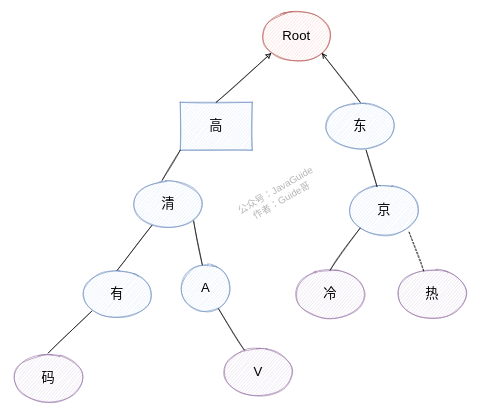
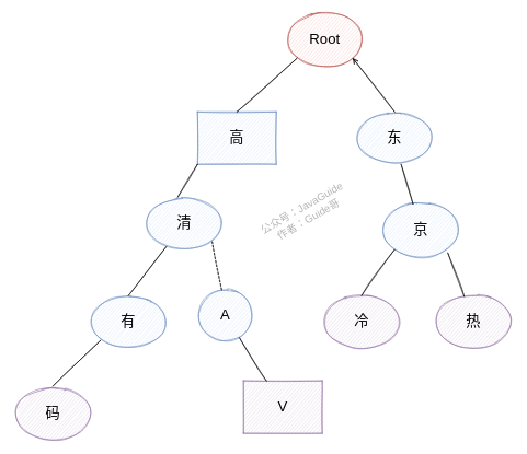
- <mxCell id="11" value="" style="endArrow=block;html=1;fontSize=22;entryX=0;entryY=1;entryDx=0;entryDy=0;exitX=0.5;exitY=0;exitDx=0;exitDy=0;shadow=0;sketch=1;" parent="1" source="3" target="2" edge="1"><mxGeometry width="50" height="50" relative="1" as="geometry"><mxPoint x="440" y="170" as="sourcePoint" /><mxPoint x="490" y="120" as="targetPoint" /></mxGeometry></mxCell>
+ <mxCell id="11" value="" style="endArrow=none;html=1;fontSize=22;entryX=0;entryY=1;entryDx=0;entryDy=0;exitX=0.5;exitY=0;exitDx=0;exitDy=0;shadow=0;sketch=1;" parent="1" source="3" target="2" edge="1"><mxGeometry width="50" height="50" relative="1" as="geometry"><mxPoint x="440" y="170" as="sourcePoint" /><mxPoint x="490" y="120" as="targetPoint" /></mxGeometry></mxCell>
- <mxCell id="15" value="" style="endArrow=none;html=1;fontSize=22;entryX=1;entryY=1;entryDx=0;entryDy=0;exitX=0.433;exitY=0.013;exitDx=0;exitDy=0;exitPerimeter=0;shadow=0;sketch=1;" parent="1" source="7" target="5" edge="1"><mxGeometry width="50" height="50" relative="1" as="geometry"><mxPoint x="390" y="430" as="sourcePoint" /><mxPoint x="440" y="380" as="targetPoint" /></mxGeometry></mxCell>
+ <mxCell id="15" value="" style="endArrow=none;html=1;fontSize=22;entryX=1;entryY=1;entryDx=0;entryDy=0;exitX=0.433;exitY=0.013;exitDx=0;exitDy=0;exitPerimeter=0;shadow=0;sketch=1;dashed=1;" parent="1" source="7" target="5" edge="1"><mxGeometry width="50" height="50" relative="1" as="geometry"><mxPoint x="390" y="430" as="sourcePoint" /><mxPoint x="440" y="380" as="targetPoint" /></mxGeometry></mxCell>
- <mxCell id="20" value="" style="endArrow=none;html=1;fontSize=22;entryX=0.842;entryY=0.938;entryDx=0;entryDy=0;shadow=0;sketch=1;entryPerimeter=0;dashed=1;" parent="1" source="19" edge="1" target="10"><mxGeometry width="50" height="50" relative="1" as="geometry"><mxPoint x="713.57" y="471.72" as="sourcePoint" /><mxPoint x="649.996" y="390.004" as="targetPoint" /></mxGeometry></mxCell>
+ <mxCell id="20" value="" style="endArrow=none;html=1;fontSize=22;entryX=0.842;entryY=0.938;entryDx=0;entryDy=0;shadow=0;sketch=1;entryPerimeter=0;" parent="1" source="19" edge="1" target="10"><mxGeometry width="50" height="50" relative="1" as="geometry"><mxPoint x="713.57" y="471.72" as="sourcePoint" /><mxPoint x="649.996" y="390.004" as="targetPoint" /></mxGeometry></mxCell>
- <mxCell id="8" value="V" style="ellipse;whiteSpace=wrap;html=1;fontSize=22;fillColor=#e1d5e7;strokeColor=#9673a6;shadow=0;sketch=1;" parent="1" vertex="1"><mxGeometry x="370" y="580" width="120" height="80" as="geometry" /></mxCell>
+ <mxCell id="8" value="V" style="whiteSpace=wrap;html=1;fontSize=22;fillColor=#e1d5e7;strokeColor=#9673a6;shadow=0;sketch=1;rounded=0;" parent="1" vertex="1"><mxGeometry x="370" y="580" width="120" height="80" as="geometry" /></mxCell>
